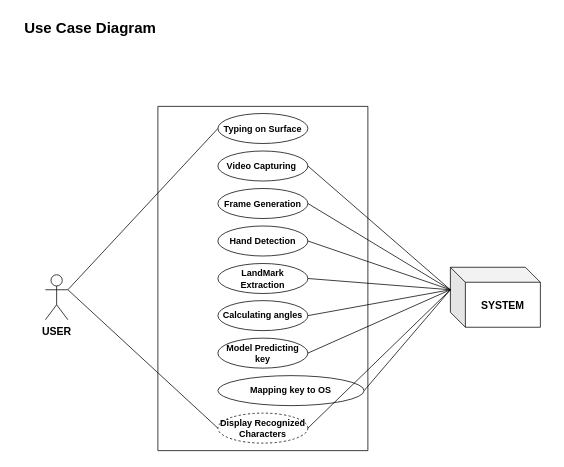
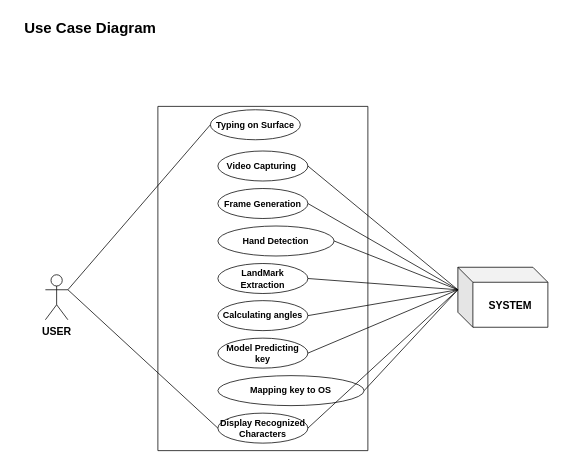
- <mxCell id="14" value="Typing on Surface" style="ellipse;whiteSpace=wrap;html=1;fontStyle=1" parent="5" vertex="1"><mxGeometry x="80" y="9.5" width="120" height="40" as="geometry" /></mxCell>
+ <mxCell id="14" value="Typing on Surface" style="ellipse;whiteSpace=wrap;html=1;fontStyle=1" parent="5" vertex="1"><mxGeometry x="70" y="4.5" width="120" height="40" as="geometry" /></mxCell>
- <mxCell id="8" value="Hand Detection" style="ellipse;whiteSpace=wrap;html=1;fontStyle=1" parent="5" vertex="1"><mxGeometry x="80" y="159.5" width="120" height="40" as="geometry" /></mxCell>
+ <mxCell id="8" value="Hand Detection" style="ellipse;whiteSpace=wrap;html=1;fontStyle=1" parent="5" vertex="1"><mxGeometry x="80" y="159.5" width="155" height="40" as="geometry" /></mxCell>
- <mxCell id="3" value="&lt;b&gt;&lt;font style=&quot;font-size: 14px;&quot;&gt;SYSTEM&lt;/font&gt;&lt;/b&gt;" style="shape=cube;whiteSpace=wrap;html=1;boundedLbl=1;backgroundOutline=1;darkOpacity=0.05;darkOpacity2=0.1;" parent="1" vertex="1"><mxGeometry x="600" y="355.5" width="120" height="80" as="geometry" /></mxCell>
+ <mxCell id="3" value="&lt;b&gt;&lt;font style=&quot;font-size: 14px;&quot;&gt;SYSTEM&lt;/font&gt;&lt;/b&gt;" style="shape=cube;whiteSpace=wrap;html=1;boundedLbl=1;backgroundOutline=1;darkOpacity=0.05;darkOpacity2=0.1;" parent="1" vertex="1"><mxGeometry x="610" y="355.5" width="120" height="80" as="geometry" /></mxCell>
- <mxCell id="10" value="Display Recognized Characters" style="ellipse;whiteSpace=wrap;html=1;fontStyle=1;dashed=1;" parent="5" vertex="1"><mxGeometry x="80" y="409" width="120" height="40" as="geometry" /></mxCell>
+ <mxCell id="10" value="Display Recognized Characters" style="ellipse;whiteSpace=wrap;html=1;fontStyle=1" parent="5" vertex="1"><mxGeometry x="80" y="409" width="120" height="40" as="geometry" /></mxCell>
